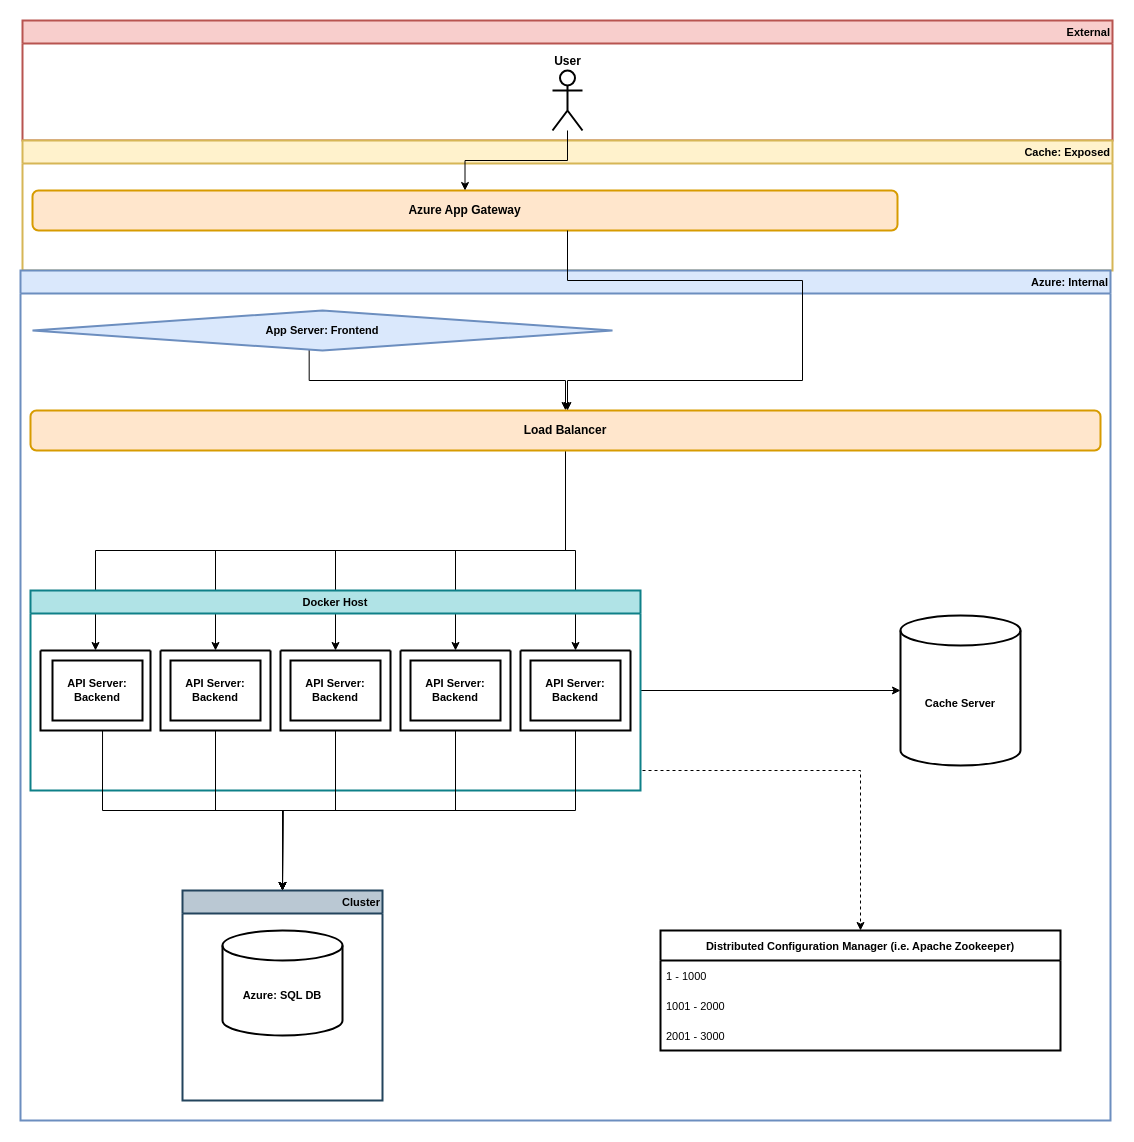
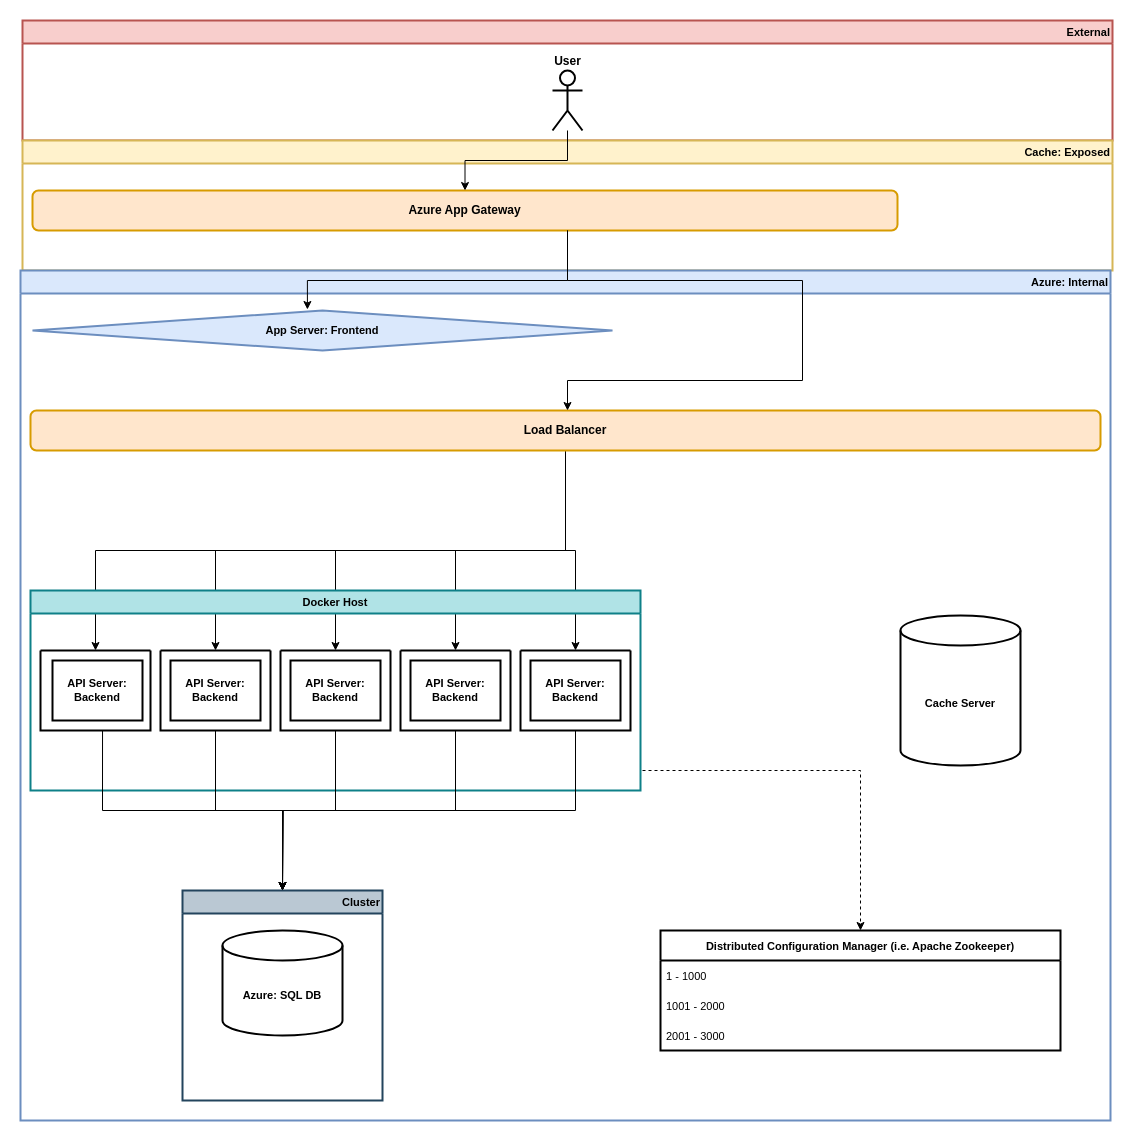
+ <mxCell id="39" style="edgeStyle=orthogonalEdgeStyle;rounded=0;orthogonalLoop=1;jettySize=auto;html=1;entryX=0.474;entryY=-0.025;entryDx=0;entryDy=0;fontSize=11;entryPerimeter=0;" edge="1" parent="1" source="5" target="8"><mxGeometry relative="1" as="geometry"><Array as="points"><mxPoint x="567" y="280" /><mxPoint x="307" y="280" /></Array></mxGeometry></mxCell>
- <mxCell id="7" value="" style="edgeStyle=orthogonalEdgeStyle;rounded=0;orthogonalLoop=1;jettySize=auto;html=1;fontSize=11;entryX=0.5;entryY=0;entryDx=0;entryDy=0;exitX=0.477;exitY=0.975;exitDx=0;exitDy=0;exitPerimeter=0;" edge="1" parent="6" source="8" target="14"><mxGeometry relative="1" as="geometry" /></mxCell>
- <mxCell id="15" style="edgeStyle=orthogonalEdgeStyle;rounded=0;orthogonalLoop=1;jettySize=auto;html=1;entryX=0;entryY=0.5;entryDx=0;entryDy=0;entryPerimeter=0;fontSize=11;" edge="1" parent="6" source="16" target="27"><mxGeometry relative="1" as="geometry" /></mxCell>
